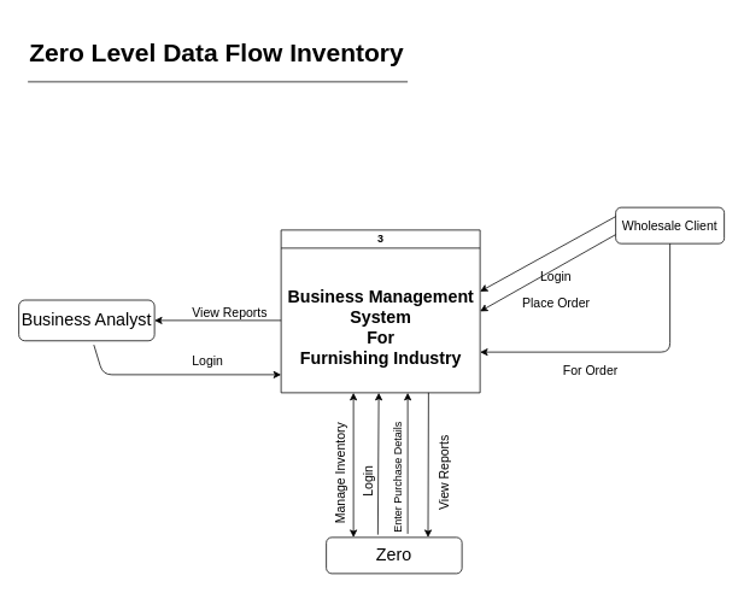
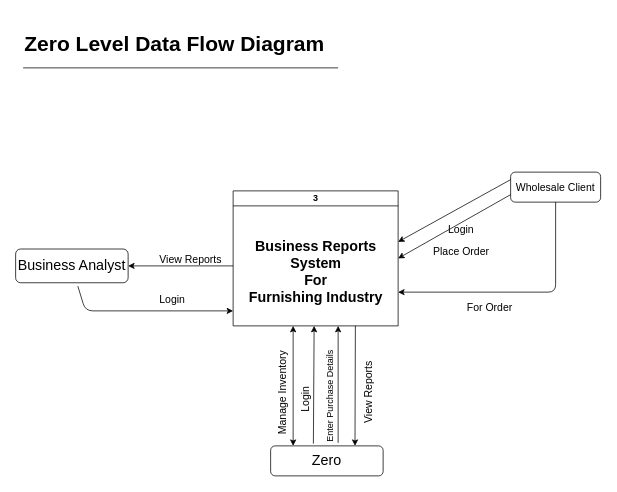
- <mxCell id="25" value="&lt;h1&gt;Zero Level Data Flow Inventory&lt;/h1&gt;" style="text;html=1;resizable=0;points=[];autosize=1;align=left;verticalAlign=top;spacingTop=-4;fontSize=14;" vertex="1" parent="1"><mxGeometry x="30" y="20" width="420" height="60" as="geometry" /></mxCell>
+ <mxCell id="25" value="&lt;h1&gt;Zero Level Data Flow Diagram&lt;/h1&gt;" style="text;html=1;resizable=0;points=[];autosize=1;align=left;verticalAlign=top;spacingTop=-4;fontSize=14;" vertex="1" parent="1"><mxGeometry x="30" y="20" width="420" height="60" as="geometry" /></mxCell>
- <mxCell id="3" value="&lt;div style=&quot;font-size: 19px&quot;&gt;Business Management &lt;br&gt;&lt;/div&gt;&lt;div style=&quot;font-size: 19px&quot;&gt;System&lt;/div&gt;&lt;div style=&quot;font-size: 19px&quot;&gt;For &lt;br&gt;&lt;/div&gt;&lt;div style=&quot;font-size: 19px&quot;&gt;Furnishing Industry&lt;br style=&quot;font-size: 19px&quot;&gt;&lt;/div&gt;" style="text;html=1;resizable=0;points=[];autosize=1;align=center;verticalAlign=top;spacingTop=-4;fontStyle=1;fontSize=19;" vertex="1" parent="2"><mxGeometry x="5" y="60" width="210" height="90" as="geometry" /></mxCell>
+ <mxCell id="3" value="&lt;div style=&quot;font-size: 19px&quot;&gt;Business Reports &lt;br&gt;&lt;/div&gt;&lt;div style=&quot;font-size: 19px&quot;&gt;System&lt;/div&gt;&lt;div style=&quot;font-size: 19px&quot;&gt;For &lt;br&gt;&lt;/div&gt;&lt;div style=&quot;font-size: 19px&quot;&gt;Furnishing Industry&lt;br style=&quot;font-size: 19px&quot;&gt;&lt;/div&gt;" style="text;html=1;resizable=0;points=[];autosize=1;align=center;verticalAlign=top;spacingTop=-4;fontStyle=1;fontSize=19;" vertex="1" parent="2"><mxGeometry x="5" y="60" width="210" height="90" as="geometry" /></mxCell>
